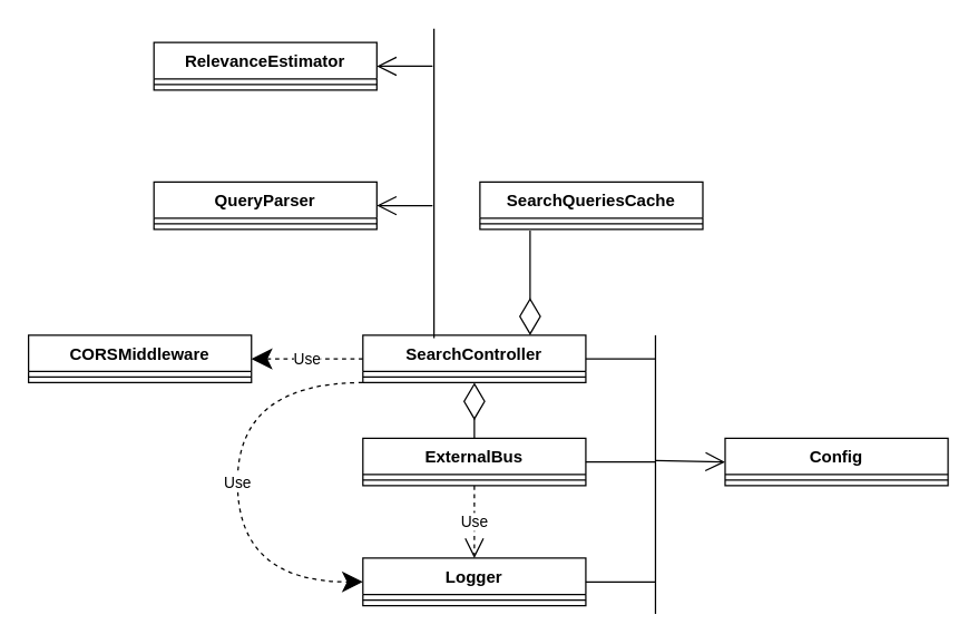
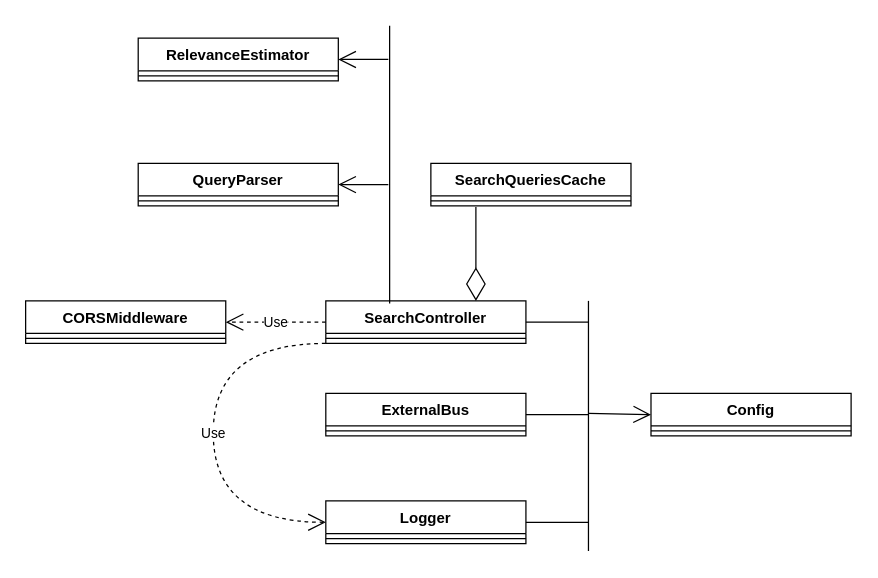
- <mxCell id="19" value="Use" style="endArrow=classic;endSize=12;dashed=1;html=1;rounded=0;entryX=1;entryY=0.5;entryDx=0;entryDy=0;exitX=0;exitY=0.5;exitDx=0;exitDy=0;" edge="1" parent="1" source="2" target="6"><mxGeometry width="160" relative="1" as="geometry"><mxPoint x="60" y="470" as="sourcePoint" /><mxPoint x="220" y="470" as="targetPoint" /></mxGeometry></mxCell>
+ <mxCell id="19" value="Use" style="endArrow=open;endSize=12;dashed=1;html=1;rounded=0;entryX=1;entryY=0.5;entryDx=0;entryDy=0;exitX=0;exitY=0.5;exitDx=0;exitDy=0;" edge="1" parent="1" source="2" target="6"><mxGeometry width="160" relative="1" as="geometry"><mxPoint x="60" y="470" as="sourcePoint" /><mxPoint x="220" y="470" as="targetPoint" /></mxGeometry></mxCell>
- <mxCell id="23" value="" style="endArrow=diamondThin;endFill=0;endSize=24;html=1;rounded=0;exitX=0.5;exitY=0;exitDx=0;exitDy=0;entryX=0.5;entryY=1;entryDx=0;entryDy=0;" edge="1" parent="1" source="16" target="2"><mxGeometry width="160" relative="1" as="geometry"><mxPoint x="530" y="490" as="sourcePoint" /><mxPoint x="690" y="490" as="targetPoint" /></mxGeometry></mxCell>
- <mxCell id="25" value="Use" style="endArrow=open;endSize=12;dashed=1;html=1;rounded=0;exitX=0.5;exitY=1;exitDx=0;exitDy=0;entryX=0.5;entryY=0;entryDx=0;entryDy=0;" edge="1" parent="1" source="16" target="14"><mxGeometry width="160" relative="1" as="geometry"><mxPoint x="360" y="490" as="sourcePoint" /><mxPoint x="520" y="490" as="targetPoint" /></mxGeometry></mxCell>
- <mxCell id="24" value="Use" style="endArrow=classic;endSize=12;dashed=1;html=1;rounded=0;exitX=0;exitY=1;exitDx=0;exitDy=0;entryX=0;entryY=0.5;entryDx=0;entryDy=0;edgeStyle=orthogonalEdgeStyle;curved=1;" edge="1" parent="1" source="2" target="14"><mxGeometry width="160" relative="1" as="geometry"><mxPoint x="150" y="630" as="sourcePoint" /><mxPoint x="310" y="630" as="targetPoint" /><Array as="points"><mxPoint x="170" y="274" /><mxPoint x="170" y="417" /></Array></mxGeometry></mxCell>
+ <mxCell id="24" value="Use" style="endArrow=open;endSize=12;dashed=1;html=1;rounded=0;exitX=0;exitY=1;exitDx=0;exitDy=0;entryX=0;entryY=0.5;entryDx=0;entryDy=0;edgeStyle=orthogonalEdgeStyle;curved=1;" edge="1" parent="1" source="2" target="14"><mxGeometry width="160" relative="1" as="geometry"><mxPoint x="150" y="630" as="sourcePoint" /><mxPoint x="310" y="630" as="targetPoint" /><Array as="points"><mxPoint x="170" y="274" /><mxPoint x="170" y="417" /></Array></mxGeometry></mxCell>
